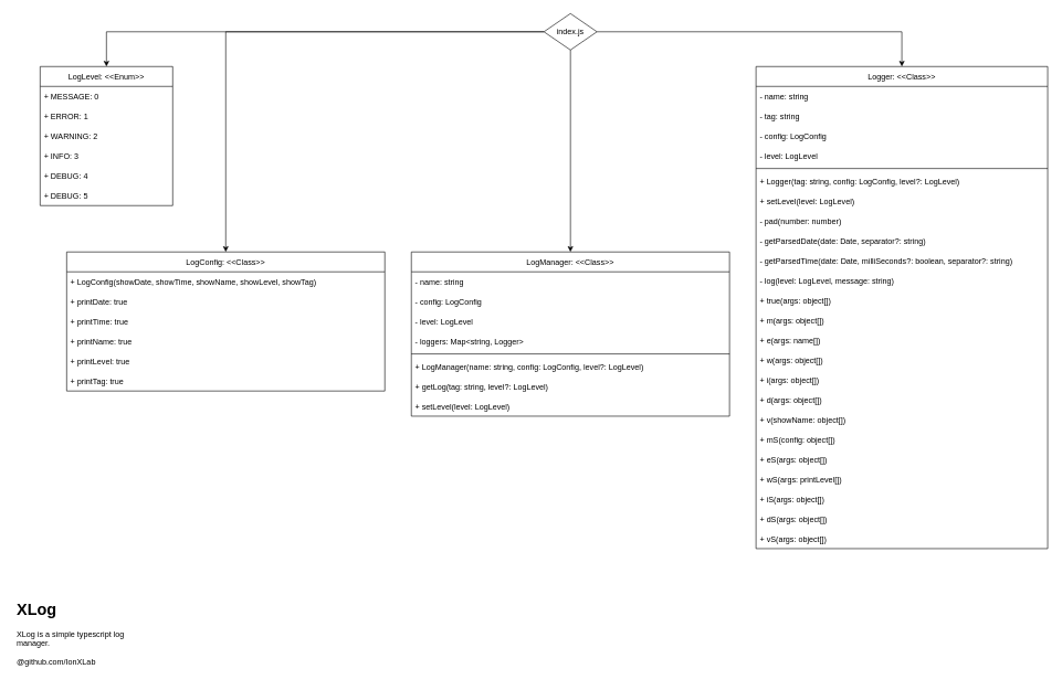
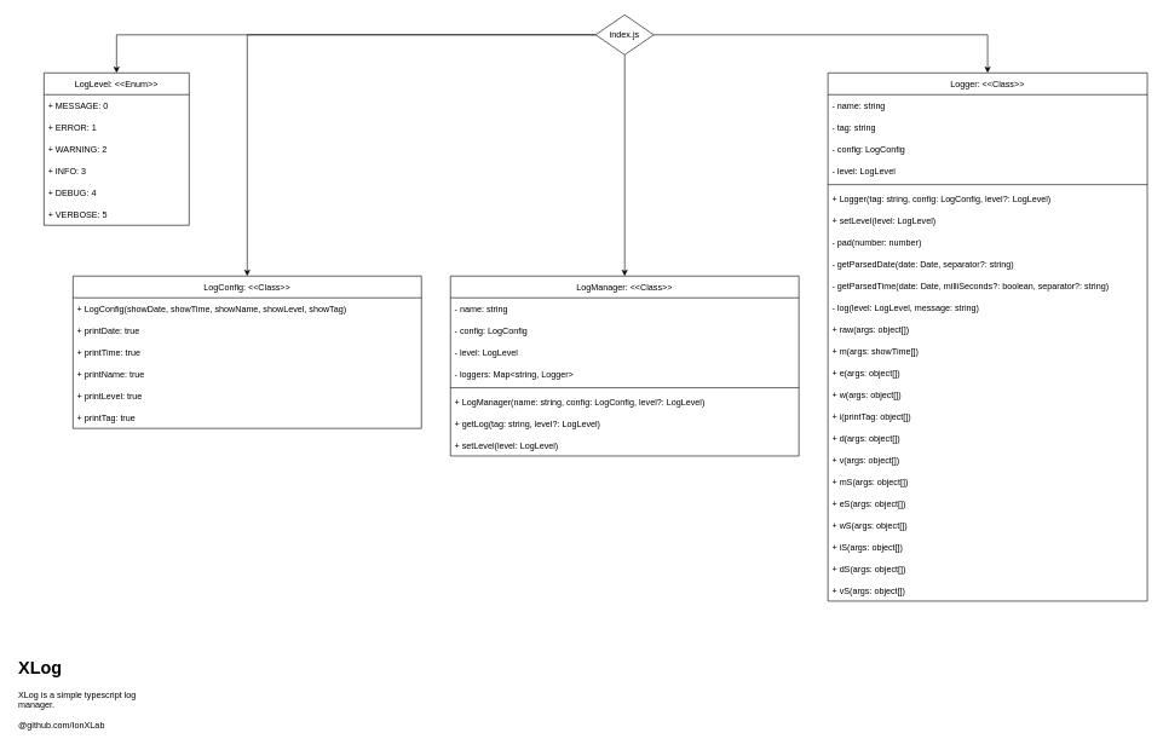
- <mxCell id="42" value="+ DEBUG: 5" style="text;strokeColor=none;fillColor=none;align=left;verticalAlign=middle;spacingLeft=4;spacingRight=4;overflow=hidden;points=[[0,0],[0,0.5],[0,1],[0.25,0],[0.25,0.25],[0.25,0.5],[0.25,0.75],[0.25,1],[0.25,0],[0.5,0.25],[0.5,0.5],[0.5,0.75],[0.5,1],[0.75,0],[0.75,0.25],[0.75,0.5],[0.75,0.75],[0.75,1],[1,0],[1,0.5],[1,1]];portConstraint=eastwest;rotatable=0;" vertex="1" parent="36"><mxGeometry y="180" width="200" height="30" as="geometry" /></mxCell>
+ <mxCell id="42" value="+ VERBOSE: 5" style="text;strokeColor=none;fillColor=none;align=left;verticalAlign=middle;spacingLeft=4;spacingRight=4;overflow=hidden;points=[[0,0],[0,0.5],[0,1],[0.25,0],[0.25,0.25],[0.25,0.5],[0.25,0.75],[0.25,1],[0.25,0],[0.5,0.25],[0.5,0.5],[0.5,0.75],[0.5,1],[0.75,0],[0.75,0.25],[0.75,0.5],[0.75,0.75],[0.75,1],[1,0],[1,0.5],[1,1]];portConstraint=eastwest;rotatable=0;" vertex="1" parent="36"><mxGeometry y="180" width="200" height="30" as="geometry" /></mxCell>
- <mxCell id="23" value="+ true(args: object[])" style="text;strokeColor=none;fillColor=none;align=left;verticalAlign=middle;spacingLeft=4;spacingRight=4;overflow=hidden;points=[[0,0],[0,0.5],[0,1],[0.25,0],[0.25,0.25],[0.25,0.5],[0.25,0.75],[0.25,1],[0.25,0],[0.5,0.25],[0.5,0.5],[0.5,0.75],[0.5,1],[0.75,0],[0.75,0.25],[0.75,0.5],[0.75,0.75],[0.75,1],[1,0],[1,0.5],[1,1]];portConstraint=eastwest;rotatable=0;" vertex="1" parent="11"><mxGeometry y="338" width="440" height="30" as="geometry" /></mxCell>
+ <mxCell id="23" value="+ raw(args: object[])" style="text;strokeColor=none;fillColor=none;align=left;verticalAlign=middle;spacingLeft=4;spacingRight=4;overflow=hidden;points=[[0,0],[0,0.5],[0,1],[0.25,0],[0.25,0.25],[0.25,0.5],[0.25,0.75],[0.25,1],[0.25,0],[0.5,0.25],[0.5,0.5],[0.5,0.75],[0.5,1],[0.75,0],[0.75,0.25],[0.75,0.5],[0.75,0.75],[0.75,1],[1,0],[1,0.5],[1,1]];portConstraint=eastwest;rotatable=0;" vertex="1" parent="11"><mxGeometry y="338" width="440" height="30" as="geometry" /></mxCell>
- <mxCell id="24" value="+ m(args: object[])" style="text;strokeColor=none;fillColor=none;align=left;verticalAlign=middle;spacingLeft=4;spacingRight=4;overflow=hidden;points=[[0,0],[0,0.5],[0,1],[0.25,0],[0.25,0.25],[0.25,0.5],[0.25,0.75],[0.25,1],[0.25,0],[0.5,0.25],[0.5,0.5],[0.5,0.75],[0.5,1],[0.75,0],[0.75,0.25],[0.75,0.5],[0.75,0.75],[0.75,1],[1,0],[1,0.5],[1,1]];portConstraint=eastwest;rotatable=0;" vertex="1" parent="11"><mxGeometry y="368" width="440" height="30" as="geometry" /></mxCell>
+ <mxCell id="24" value="+ m(args: showTime[])" style="text;strokeColor=none;fillColor=none;align=left;verticalAlign=middle;spacingLeft=4;spacingRight=4;overflow=hidden;points=[[0,0],[0,0.5],[0,1],[0.25,0],[0.25,0.25],[0.25,0.5],[0.25,0.75],[0.25,1],[0.25,0],[0.5,0.25],[0.5,0.5],[0.5,0.75],[0.5,1],[0.75,0],[0.75,0.25],[0.75,0.5],[0.75,0.75],[0.75,1],[1,0],[1,0.5],[1,1]];portConstraint=eastwest;rotatable=0;" vertex="1" parent="11"><mxGeometry y="368" width="440" height="30" as="geometry" /></mxCell>
- <mxCell id="25" value="+ e(args: name[])" style="text;strokeColor=none;fillColor=none;align=left;verticalAlign=middle;spacingLeft=4;spacingRight=4;overflow=hidden;points=[[0,0],[0,0.5],[0,1],[0.25,0],[0.25,0.25],[0.25,0.5],[0.25,0.75],[0.25,1],[0.25,0],[0.5,0.25],[0.5,0.5],[0.5,0.75],[0.5,1],[0.75,0],[0.75,0.25],[0.75,0.5],[0.75,0.75],[0.75,1],[1,0],[1,0.5],[1,1]];portConstraint=eastwest;rotatable=0;" vertex="1" parent="11"><mxGeometry y="398" width="440" height="30" as="geometry" /></mxCell>
+ <mxCell id="25" value="+ e(args: object[])" style="text;strokeColor=none;fillColor=none;align=left;verticalAlign=middle;spacingLeft=4;spacingRight=4;overflow=hidden;points=[[0,0],[0,0.5],[0,1],[0.25,0],[0.25,0.25],[0.25,0.5],[0.25,0.75],[0.25,1],[0.25,0],[0.5,0.25],[0.5,0.5],[0.5,0.75],[0.5,1],[0.75,0],[0.75,0.25],[0.75,0.5],[0.75,0.75],[0.75,1],[1,0],[1,0.5],[1,1]];portConstraint=eastwest;rotatable=0;" vertex="1" parent="11"><mxGeometry y="398" width="440" height="30" as="geometry" /></mxCell>
- <mxCell id="27" value="+ i(args: object[])" style="text;strokeColor=none;fillColor=none;align=left;verticalAlign=middle;spacingLeft=4;spacingRight=4;overflow=hidden;points=[[0,0],[0,0.5],[0,1],[0.25,0],[0.25,0.25],[0.25,0.5],[0.25,0.75],[0.25,1],[0.25,0],[0.5,0.25],[0.5,0.5],[0.5,0.75],[0.5,1],[0.75,0],[0.75,0.25],[0.75,0.5],[0.75,0.75],[0.75,1],[1,0],[1,0.5],[1,1]];portConstraint=eastwest;rotatable=0;" vertex="1" parent="11"><mxGeometry y="458" width="440" height="30" as="geometry" /></mxCell>
+ <mxCell id="27" value="+ i(printTag: object[])" style="text;strokeColor=none;fillColor=none;align=left;verticalAlign=middle;spacingLeft=4;spacingRight=4;overflow=hidden;points=[[0,0],[0,0.5],[0,1],[0.25,0],[0.25,0.25],[0.25,0.5],[0.25,0.75],[0.25,1],[0.25,0],[0.5,0.25],[0.5,0.5],[0.5,0.75],[0.5,1],[0.75,0],[0.75,0.25],[0.75,0.5],[0.75,0.75],[0.75,1],[1,0],[1,0.5],[1,1]];portConstraint=eastwest;rotatable=0;" vertex="1" parent="11"><mxGeometry y="458" width="440" height="30" as="geometry" /></mxCell>
- <mxCell id="29" value="+ v(showName: object[])" style="text;strokeColor=none;fillColor=none;align=left;verticalAlign=middle;spacingLeft=4;spacingRight=4;overflow=hidden;points=[[0,0],[0,0.5],[0,1],[0.25,0],[0.25,0.25],[0.25,0.5],[0.25,0.75],[0.25,1],[0.25,0],[0.5,0.25],[0.5,0.5],[0.5,0.75],[0.5,1],[0.75,0],[0.75,0.25],[0.75,0.5],[0.75,0.75],[0.75,1],[1,0],[1,0.5],[1,1]];portConstraint=eastwest;rotatable=0;" vertex="1" parent="11"><mxGeometry y="518" width="440" height="30" as="geometry" /></mxCell>
+ <mxCell id="29" value="+ v(args: object[])" style="text;strokeColor=none;fillColor=none;align=left;verticalAlign=middle;spacingLeft=4;spacingRight=4;overflow=hidden;points=[[0,0],[0,0.5],[0,1],[0.25,0],[0.25,0.25],[0.25,0.5],[0.25,0.75],[0.25,1],[0.25,0],[0.5,0.25],[0.5,0.5],[0.5,0.75],[0.5,1],[0.75,0],[0.75,0.25],[0.75,0.5],[0.75,0.75],[0.75,1],[1,0],[1,0.5],[1,1]];portConstraint=eastwest;rotatable=0;" vertex="1" parent="11"><mxGeometry y="518" width="440" height="30" as="geometry" /></mxCell>
- <mxCell id="30" value="+ mS(config: object[])" style="text;strokeColor=none;fillColor=none;align=left;verticalAlign=middle;spacingLeft=4;spacingRight=4;overflow=hidden;points=[[0,0],[0,0.5],[0,1],[0.25,0],[0.25,0.25],[0.25,0.5],[0.25,0.75],[0.25,1],[0.25,0],[0.5,0.25],[0.5,0.5],[0.5,0.75],[0.5,1],[0.75,0],[0.75,0.25],[0.75,0.5],[0.75,0.75],[0.75,1],[1,0],[1,0.5],[1,1]];portConstraint=eastwest;rotatable=0;" vertex="1" parent="11"><mxGeometry y="548" width="440" height="30" as="geometry" /></mxCell>
+ <mxCell id="30" value="+ mS(args: object[])" style="text;strokeColor=none;fillColor=none;align=left;verticalAlign=middle;spacingLeft=4;spacingRight=4;overflow=hidden;points=[[0,0],[0,0.5],[0,1],[0.25,0],[0.25,0.25],[0.25,0.5],[0.25,0.75],[0.25,1],[0.25,0],[0.5,0.25],[0.5,0.5],[0.5,0.75],[0.5,1],[0.75,0],[0.75,0.25],[0.75,0.5],[0.75,0.75],[0.75,1],[1,0],[1,0.5],[1,1]];portConstraint=eastwest;rotatable=0;" vertex="1" parent="11"><mxGeometry y="548" width="440" height="30" as="geometry" /></mxCell>
- <mxCell id="32" value="+ wS(args: printLevel[])" style="text;strokeColor=none;fillColor=none;align=left;verticalAlign=middle;spacingLeft=4;spacingRight=4;overflow=hidden;points=[[0,0],[0,0.5],[0,1],[0.25,0],[0.25,0.25],[0.25,0.5],[0.25,0.75],[0.25,1],[0.25,0],[0.5,0.25],[0.5,0.5],[0.5,0.75],[0.5,1],[0.75,0],[0.75,0.25],[0.75,0.5],[0.75,0.75],[0.75,1],[1,0],[1,0.5],[1,1]];portConstraint=eastwest;rotatable=0;" vertex="1" parent="11"><mxGeometry y="608" width="440" height="30" as="geometry" /></mxCell>
+ <mxCell id="32" value="+ wS(args: object[])" style="text;strokeColor=none;fillColor=none;align=left;verticalAlign=middle;spacingLeft=4;spacingRight=4;overflow=hidden;points=[[0,0],[0,0.5],[0,1],[0.25,0],[0.25,0.25],[0.25,0.5],[0.25,0.75],[0.25,1],[0.25,0],[0.5,0.25],[0.5,0.5],[0.5,0.75],[0.5,1],[0.75,0],[0.75,0.25],[0.75,0.5],[0.75,0.75],[0.75,1],[1,0],[1,0.5],[1,1]];portConstraint=eastwest;rotatable=0;" vertex="1" parent="11"><mxGeometry y="608" width="440" height="30" as="geometry" /></mxCell>
